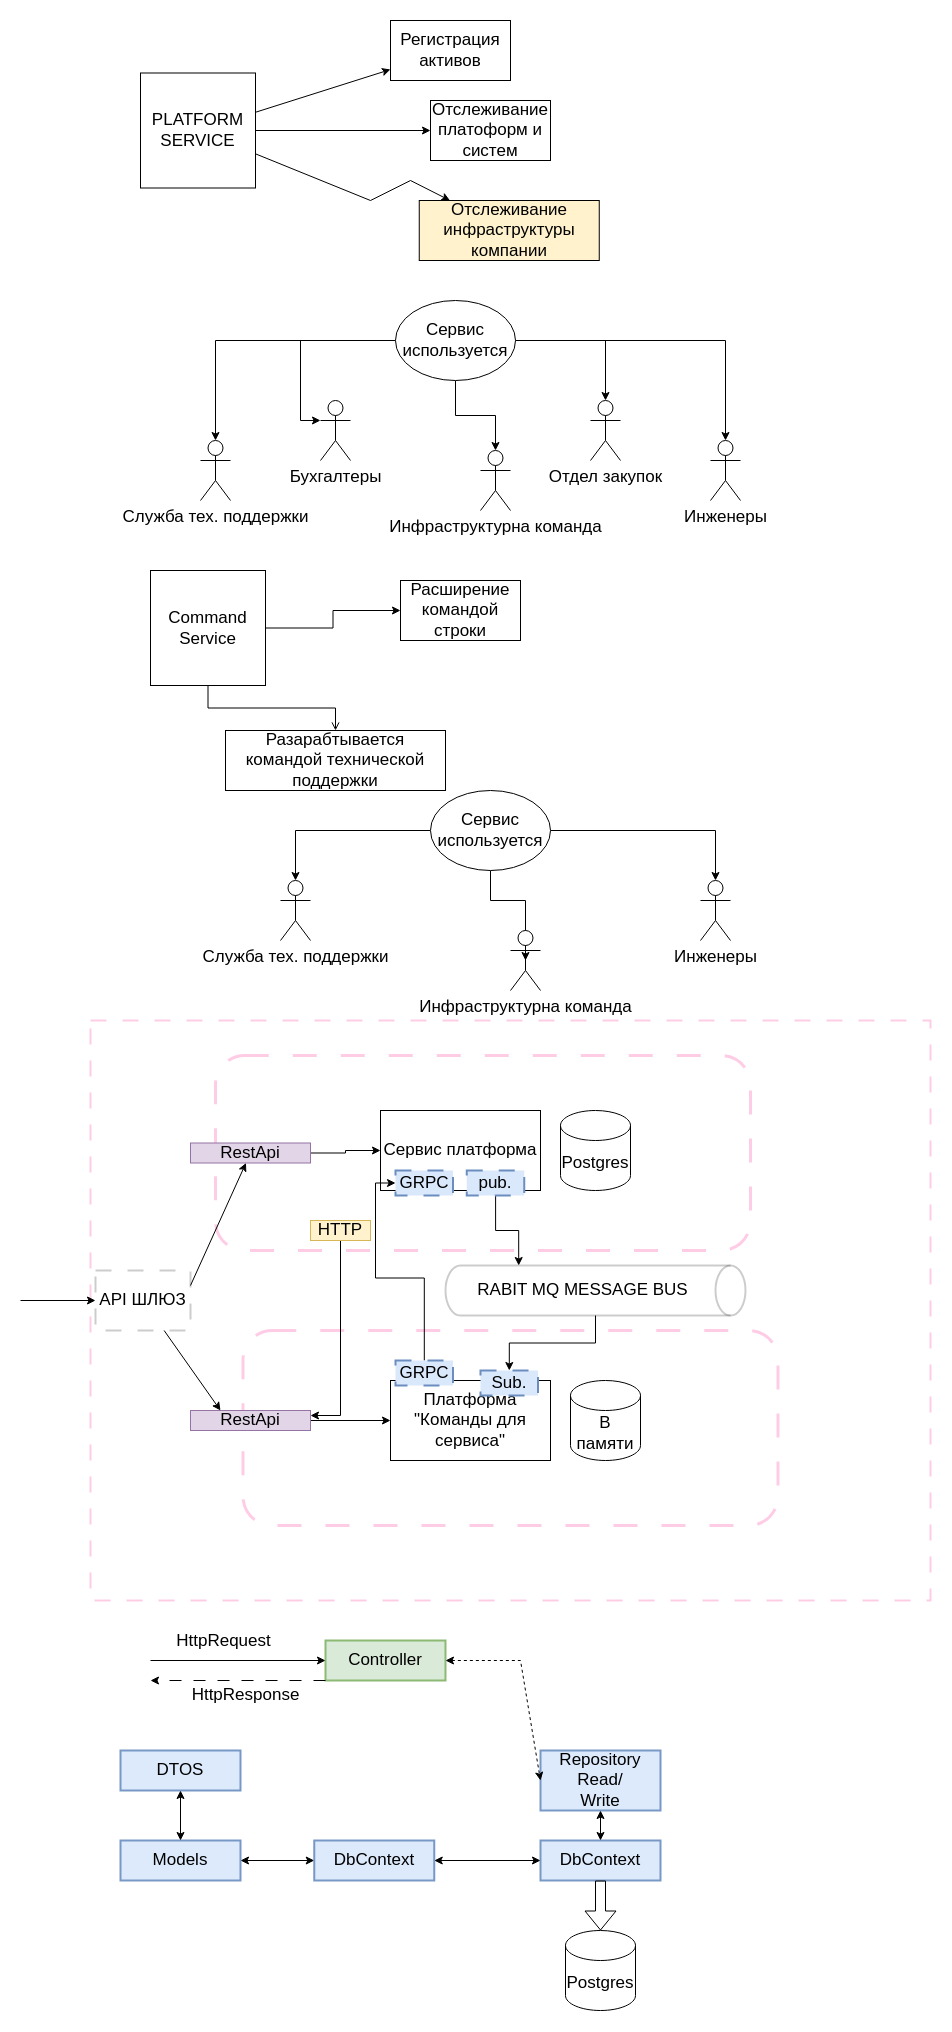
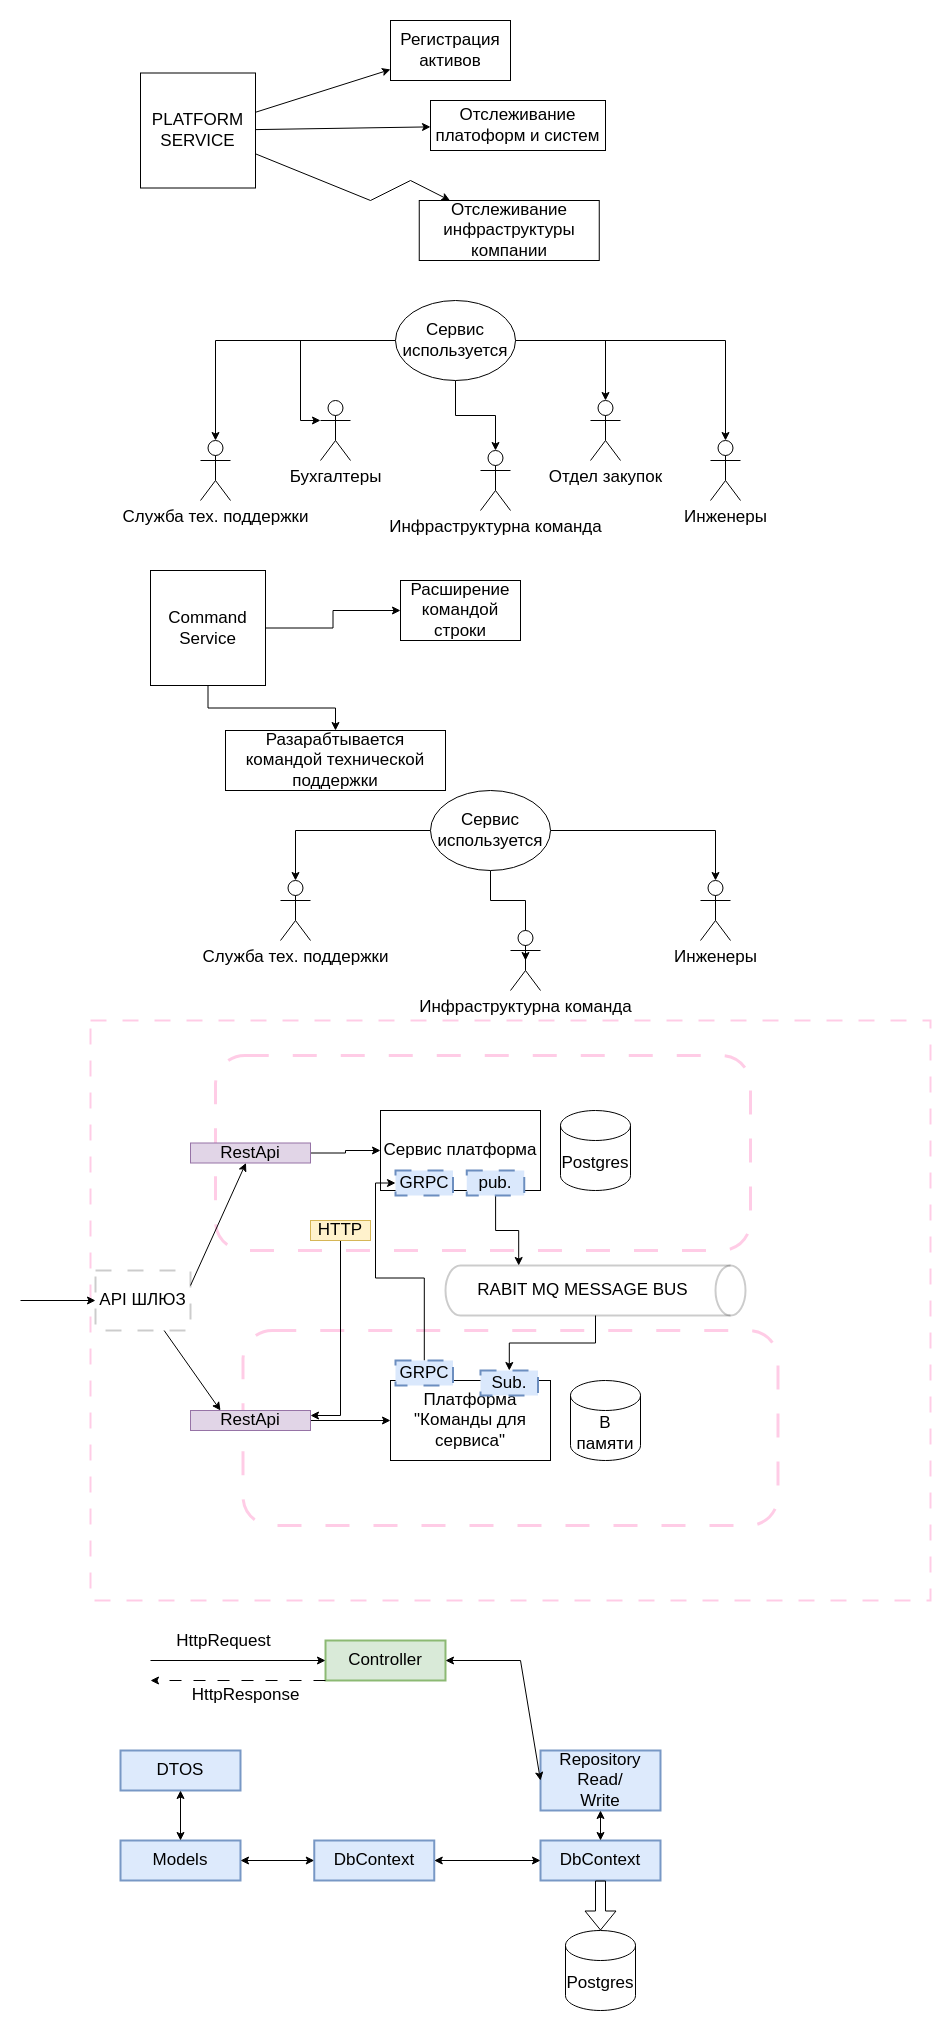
- <mxCell id="8" value="Отслеживание платоформ и систем" style="rounded=0;whiteSpace=wrap;html=1;fontSize=17;" parent="1" vertex="1"><mxGeometry x="430" y="100" width="120" height="60" as="geometry" /></mxCell>
+ <mxCell id="8" value="Отслеживание платоформ и систем" style="rounded=0;whiteSpace=wrap;html=1;fontSize=17;" parent="1" vertex="1"><mxGeometry x="430" y="100" width="175" height="50" as="geometry" /></mxCell>
- <mxCell id="10" value="Отслеживание инфраструктуры компании&lt;br&gt;" style="rounded=0;whiteSpace=wrap;html=1;fontSize=17;fillColor=#fff2cc;" parent="1" vertex="1"><mxGeometry x="418.75" y="200" width="180" height="60" as="geometry" /></mxCell>
+ <mxCell id="10" value="Отслеживание инфраструктуры компании&lt;br&gt;" style="rounded=0;whiteSpace=wrap;html=1;fontSize=17;" parent="1" vertex="1"><mxGeometry x="418.75" y="200" width="180" height="60" as="geometry" /></mxCell>
- <mxCell id="23" style="edgeStyle=orthogonalEdgeStyle;rounded=0;orthogonalLoop=1;jettySize=auto;html=1;fontSize=17;entryX=0.5;entryY=0;entryDx=0;entryDy=0;entryPerimeter=0;endArrow=open;" parent="1" source="24" target="26" edge="1"><mxGeometry relative="1" as="geometry"><mxPoint x="330" y="780" as="targetPoint" /></mxGeometry></mxCell>
+ <mxCell id="23" style="edgeStyle=orthogonalEdgeStyle;rounded=0;orthogonalLoop=1;jettySize=auto;html=1;fontSize=17;entryX=0.5;entryY=0;entryDx=0;entryDy=0;entryPerimeter=0;" parent="1" source="24" target="26" edge="1"><mxGeometry relative="1" as="geometry"><mxPoint x="330" y="780" as="targetPoint" /></mxGeometry></mxCell>
- <mxCell id="70" value="" style="endArrow=classic;startArrow=classic;html=1;rounded=0;fontFamily=Helvetica;fontSize=17;fontColor=default;entryX=0;entryY=0.5;entryDx=0;entryDy=0;dashed=1;" parent="1" source="69" target="67" edge="1"><mxGeometry width="50" height="50" relative="1" as="geometry"><mxPoint x="450" y="1730" as="sourcePoint" /><mxPoint x="500" y="1680" as="targetPoint" /><Array as="points"><mxPoint x="520" y="1660" /></Array></mxGeometry></mxCell>
+ <mxCell id="70" value="" style="endArrow=classic;startArrow=classic;html=1;rounded=0;fontFamily=Helvetica;fontSize=17;fontColor=default;entryX=0;entryY=0.5;entryDx=0;entryDy=0;" parent="1" source="69" target="67" edge="1"><mxGeometry width="50" height="50" relative="1" as="geometry"><mxPoint x="450" y="1730" as="sourcePoint" /><mxPoint x="500" y="1680" as="targetPoint" /><Array as="points"><mxPoint x="520" y="1660" /></Array></mxGeometry></mxCell>
